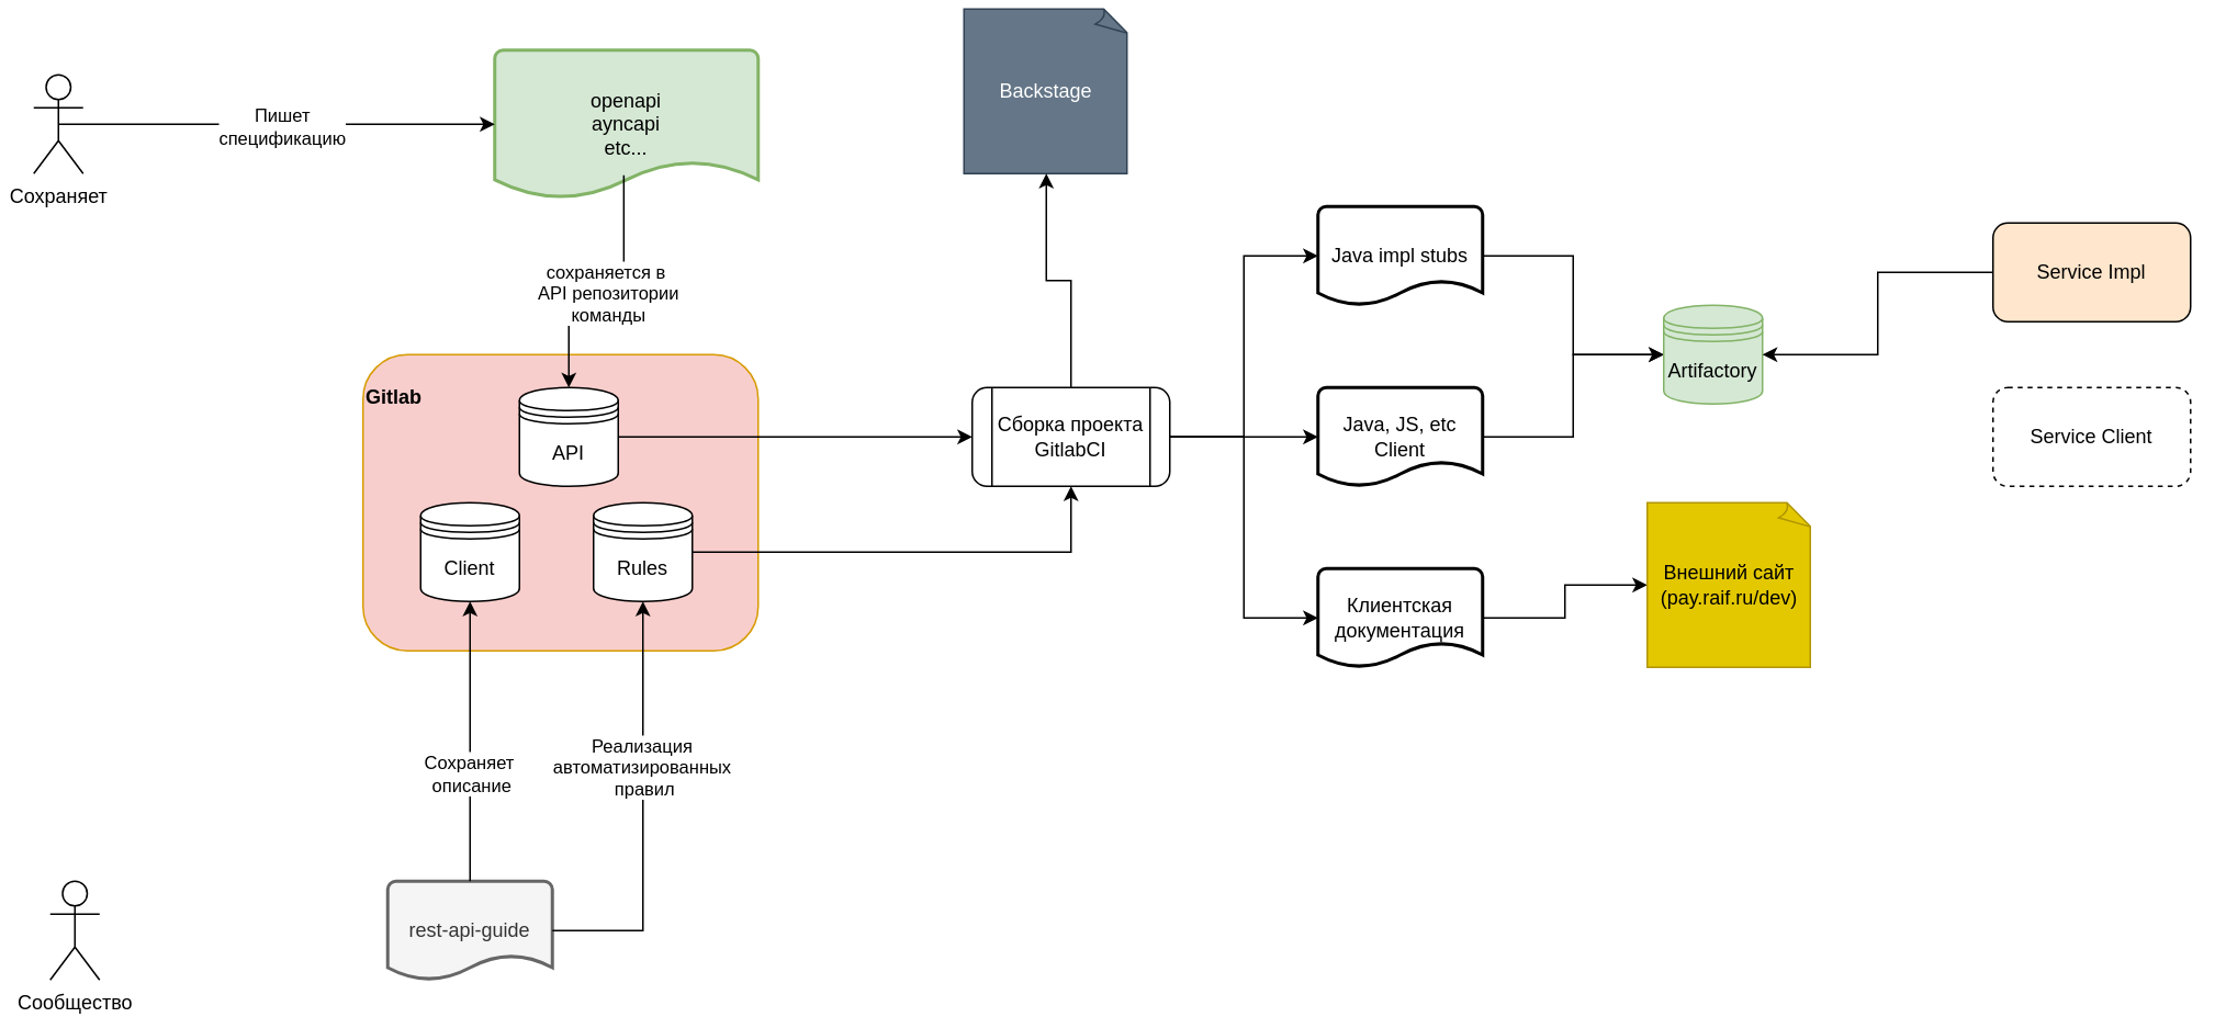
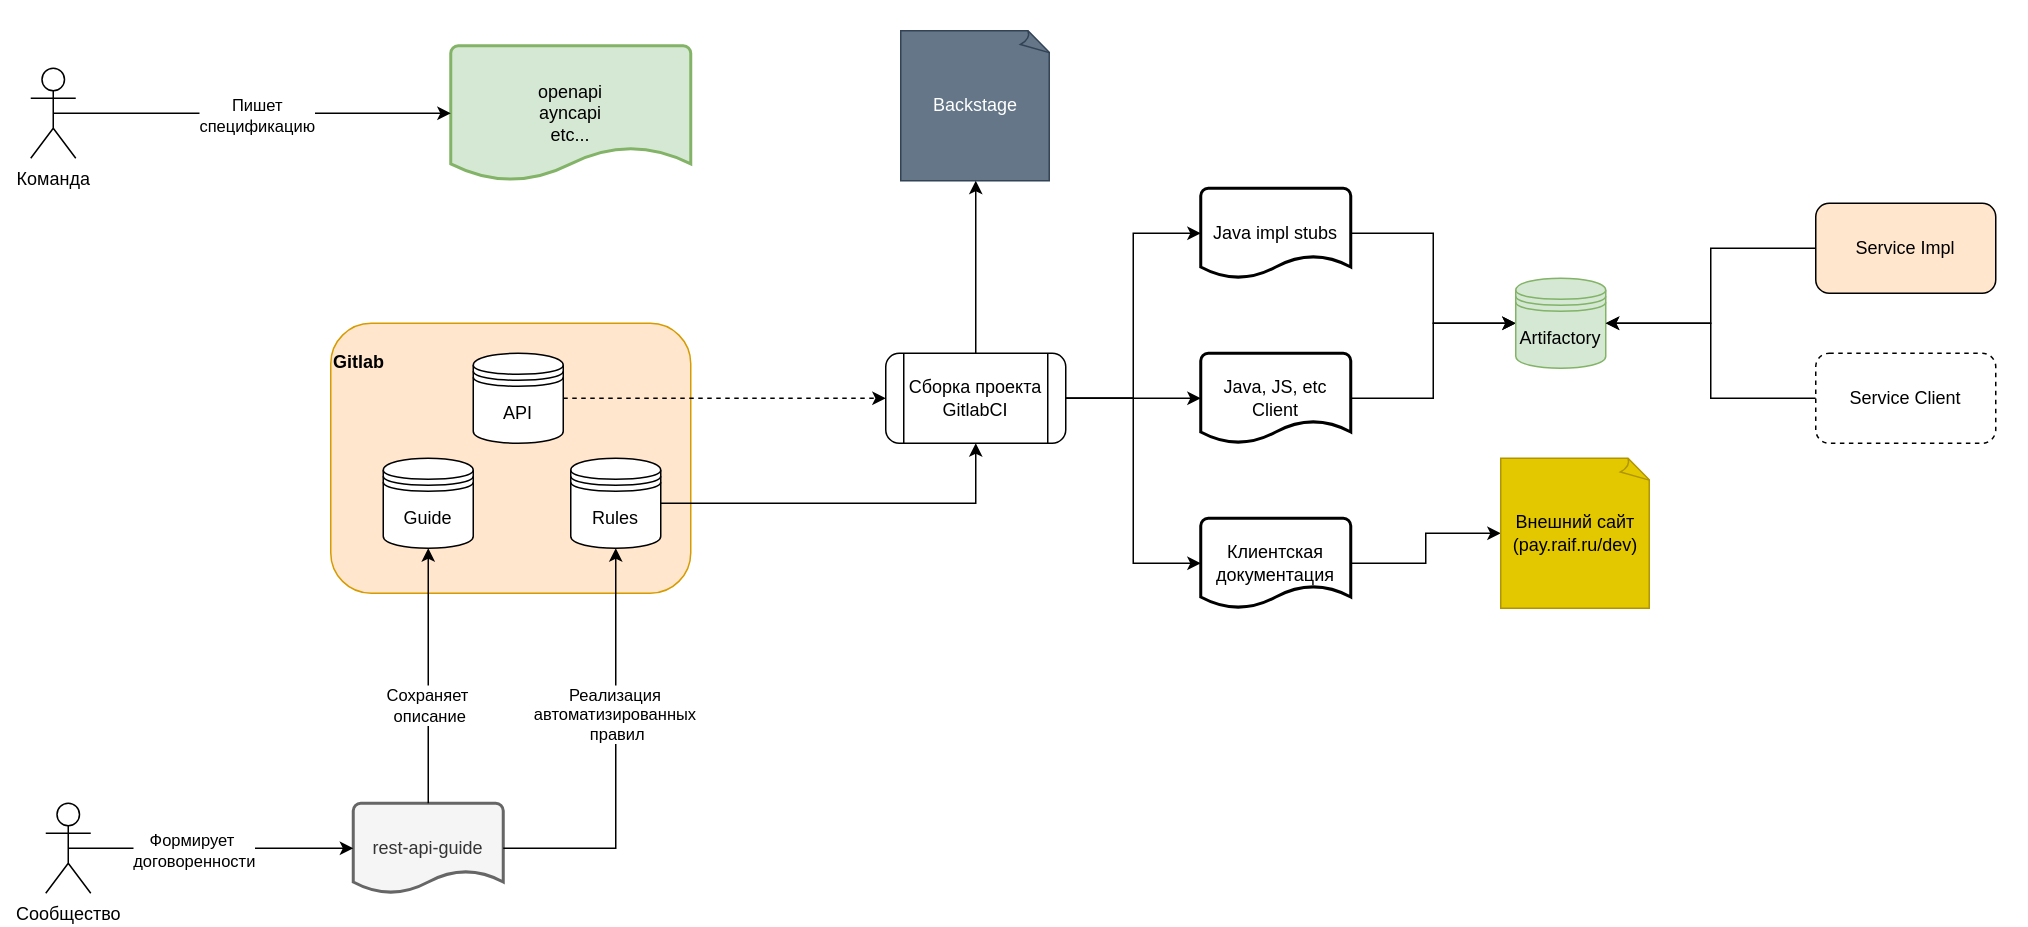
- <mxCell id="34" value="Backstage" style="whiteSpace=wrap;html=1;shape=mxgraph.basic.document;fillColor=#647687;fontColor=#ffffff;strokeColor=#314354;" vertex="1" parent="1"><mxGeometry x="585" y="5" width="100" height="100" as="geometry" /></mxCell>
+ <mxCell id="34" value="Backstage" style="whiteSpace=wrap;html=1;shape=mxgraph.basic.document;fillColor=#647687;fontColor=#ffffff;strokeColor=#314354;" vertex="1" parent="1"><mxGeometry x="600" y="20" width="100" height="100" as="geometry" /></mxCell>
- <mxCell id="2" value="Сохраняет" style="shape=umlActor;verticalLabelPosition=bottom;verticalAlign=top;html=1;outlineConnect=0;" vertex="1" parent="1"><mxGeometry x="20" y="45" width="30" height="60" as="geometry" /></mxCell>
+ <mxCell id="2" value="Команда" style="shape=umlActor;verticalLabelPosition=bottom;verticalAlign=top;html=1;outlineConnect=0;" vertex="1" parent="1"><mxGeometry x="20" y="45" width="30" height="60" as="geometry" /></mxCell>
- <mxCell id="15" value="сохраняется в&amp;nbsp;&lt;div&gt;API репозитории&lt;/div&gt;&lt;div&gt;команды&lt;/div&gt;" style="edgeStyle=orthogonalEdgeStyle;rounded=0;orthogonalLoop=1;jettySize=auto;html=1;exitX=0.49;exitY=0.844;exitDx=0;exitDy=0;exitPerimeter=0;entryX=0.5;entryY=0;entryDx=0;entryDy=0;" edge="1" parent="1" source="3" target="12"><mxGeometry relative="1" as="geometry"><mxPoint x="350" y="225" as="targetPoint" /></mxGeometry></mxCell>
- <mxCell id="20" style="edgeStyle=orthogonalEdgeStyle;rounded=0;orthogonalLoop=1;jettySize=auto;html=1;exitX=1;exitY=0.5;exitDx=0;exitDy=0;entryX=0;entryY=0.5;entryDx=0;entryDy=0;" edge="1" parent="1" source="12" target="23"><mxGeometry relative="1" as="geometry"><mxPoint x="670" y="265" as="targetPoint" /></mxGeometry></mxCell>
+ <mxCell id="20" style="edgeStyle=orthogonalEdgeStyle;rounded=0;orthogonalLoop=1;jettySize=auto;html=1;exitX=1;exitY=0.5;exitDx=0;exitDy=0;entryX=0;entryY=0.5;entryDx=0;entryDy=0;dashed=1;" edge="1" parent="1" source="12" target="23"><mxGeometry relative="1" as="geometry"><mxPoint x="670" y="265" as="targetPoint" /></mxGeometry></mxCell>
+ <mxCell id="38" style="edgeStyle=orthogonalEdgeStyle;rounded=0;orthogonalLoop=1;jettySize=auto;html=1;exitX=0;exitY=0.5;exitDx=0;exitDy=0;entryX=1;entryY=0.5;entryDx=0;entryDy=0;" edge="1" parent="1" source="39" target="32"><mxGeometry relative="1" as="geometry" /></mxCell>
- <mxCell id="11" value="&lt;p style=&quot;margin-top: 12px; padding-left: 0px;&quot;&gt;&lt;b&gt;Gitlab&lt;/b&gt;&lt;/p&gt;" style="rounded=1;whiteSpace=wrap;html=1;align=left;verticalAlign=top;fillColor=#f8cecc;strokeColor=#d79b00;" vertex="1" parent="10"><mxGeometry width="240" height="180" as="geometry" /></mxCell>
+ <mxCell id="11" value="&lt;p style=&quot;margin-top: 12px; padding-left: 0px;&quot;&gt;&lt;b&gt;Gitlab&lt;/b&gt;&lt;/p&gt;" style="rounded=1;whiteSpace=wrap;html=1;align=left;verticalAlign=top;fillColor=#ffe6cc;strokeColor=#d79b00;" vertex="1" parent="10"><mxGeometry width="240" height="180" as="geometry" /></mxCell>
- <mxCell id="14" value="Rules" style="shape=datastore;whiteSpace=wrap;html=1;" vertex="1" parent="10"><mxGeometry x="140" y="90" width="60" height="60" as="geometry" /></mxCell>
+ <mxCell id="14" value="Rules" style="shape=datastore;whiteSpace=wrap;html=1;" vertex="1" parent="10"><mxGeometry x="160" y="90" width="60" height="60" as="geometry" /></mxCell>
- <mxCell id="13" value="Client" style="shape=datastore;whiteSpace=wrap;html=1;" vertex="1" parent="10"><mxGeometry x="35" y="90" width="60" height="60" as="geometry" /></mxCell>
+ <mxCell id="13" value="Guide" style="shape=datastore;whiteSpace=wrap;html=1;" vertex="1" parent="10"><mxGeometry x="35" y="90" width="60" height="60" as="geometry" /></mxCell>
+ <mxCell id="8" style="edgeStyle=orthogonalEdgeStyle;rounded=0;orthogonalLoop=1;jettySize=auto;html=1;exitX=0.5;exitY=0.5;exitDx=0;exitDy=0;exitPerimeter=0;entryX=0;entryY=0.5;entryDx=0;entryDy=0;entryPerimeter=0;" edge="1" parent="1" source="6" target="7"><mxGeometry relative="1" as="geometry" /></mxCell>
+ <mxCell id="9" value="Формирует&amp;nbsp;&lt;div&gt;договоренности&lt;/div&gt;" style="edgeLabel;html=1;align=center;verticalAlign=middle;resizable=0;points=[];" vertex="1" connectable="0" parent="8"><mxGeometry x="-0.122" y="-1" relative="1" as="geometry"><mxPoint as="offset" /></mxGeometry></mxCell>
